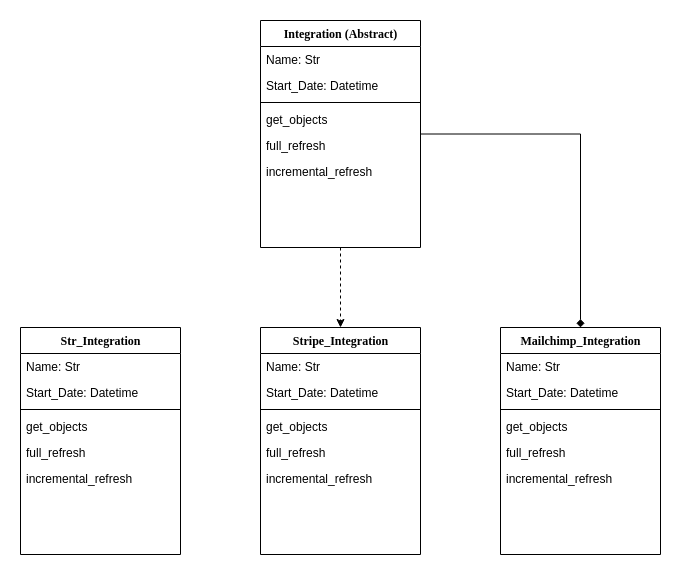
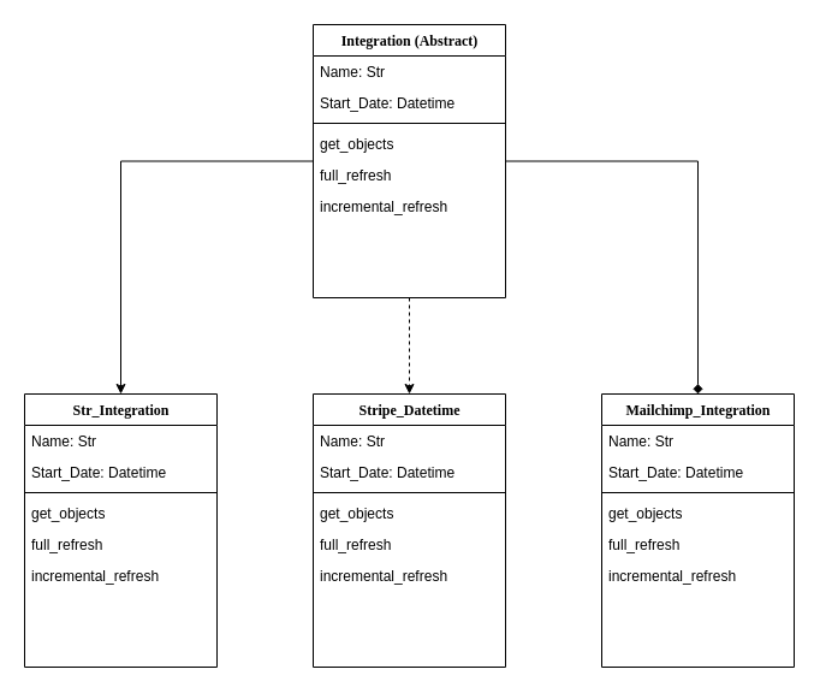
+ <mxCell id="4" style="edgeStyle=orthogonalEdgeStyle;rounded=0;orthogonalLoop=1;jettySize=auto;html=1;" edge="1" parent="1" source="5" target="26"><mxGeometry relative="1" as="geometry" /></mxCell>
- <mxCell id="12" value="Stripe_Integration" style="swimlane;html=1;fontStyle=1;align=center;verticalAlign=top;childLayout=stackLayout;horizontal=1;startSize=26;horizontalStack=0;resizeParent=1;resizeLast=0;collapsible=1;marginBottom=0;swimlaneFillColor=#ffffff;rounded=0;shadow=0;comic=0;labelBackgroundColor=none;strokeWidth=1;fillColor=none;fontFamily=Verdana;fontSize=12" vertex="1" parent="1"><mxGeometry x="260" y="327" width="160" height="227" as="geometry" /></mxCell>
+ <mxCell id="12" value="Stripe_Datetime" style="swimlane;html=1;fontStyle=1;align=center;verticalAlign=top;childLayout=stackLayout;horizontal=1;startSize=26;horizontalStack=0;resizeParent=1;resizeLast=0;collapsible=1;marginBottom=0;swimlaneFillColor=#ffffff;rounded=0;shadow=0;comic=0;labelBackgroundColor=none;strokeWidth=1;fillColor=none;fontFamily=Verdana;fontSize=12" vertex="1" parent="1"><mxGeometry x="260" y="327" width="160" height="227" as="geometry" /></mxCell>
